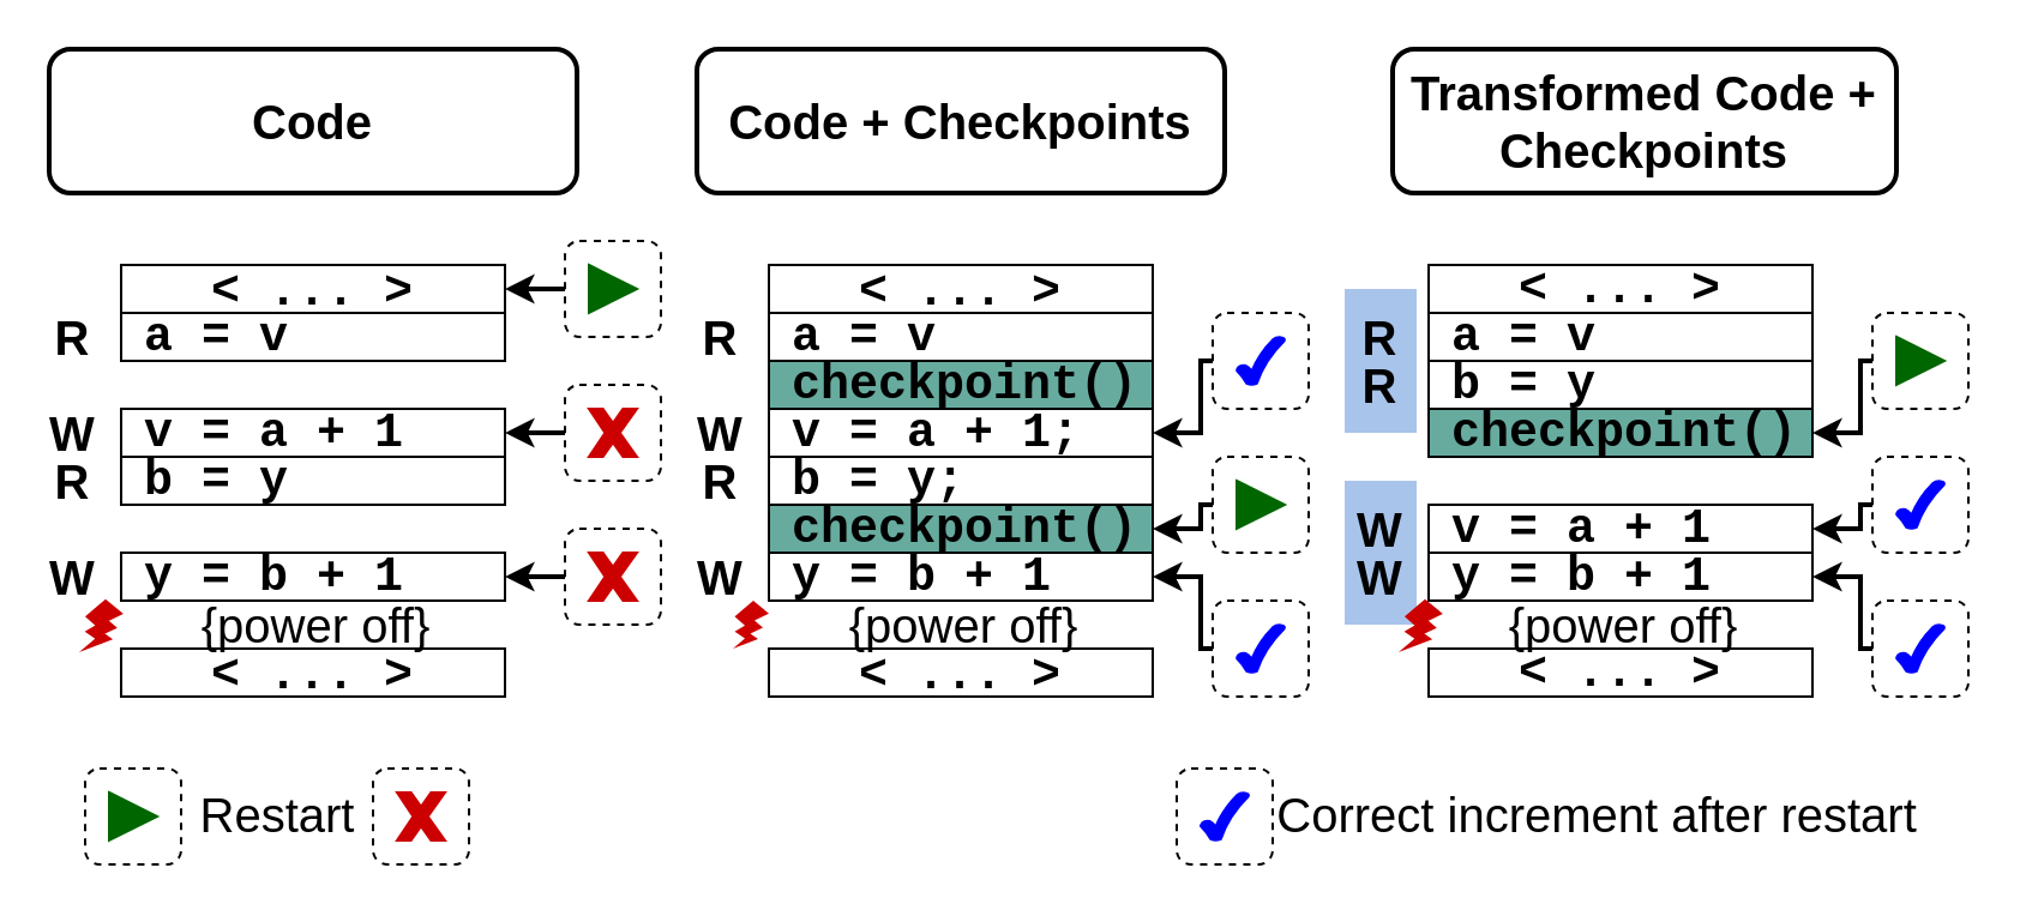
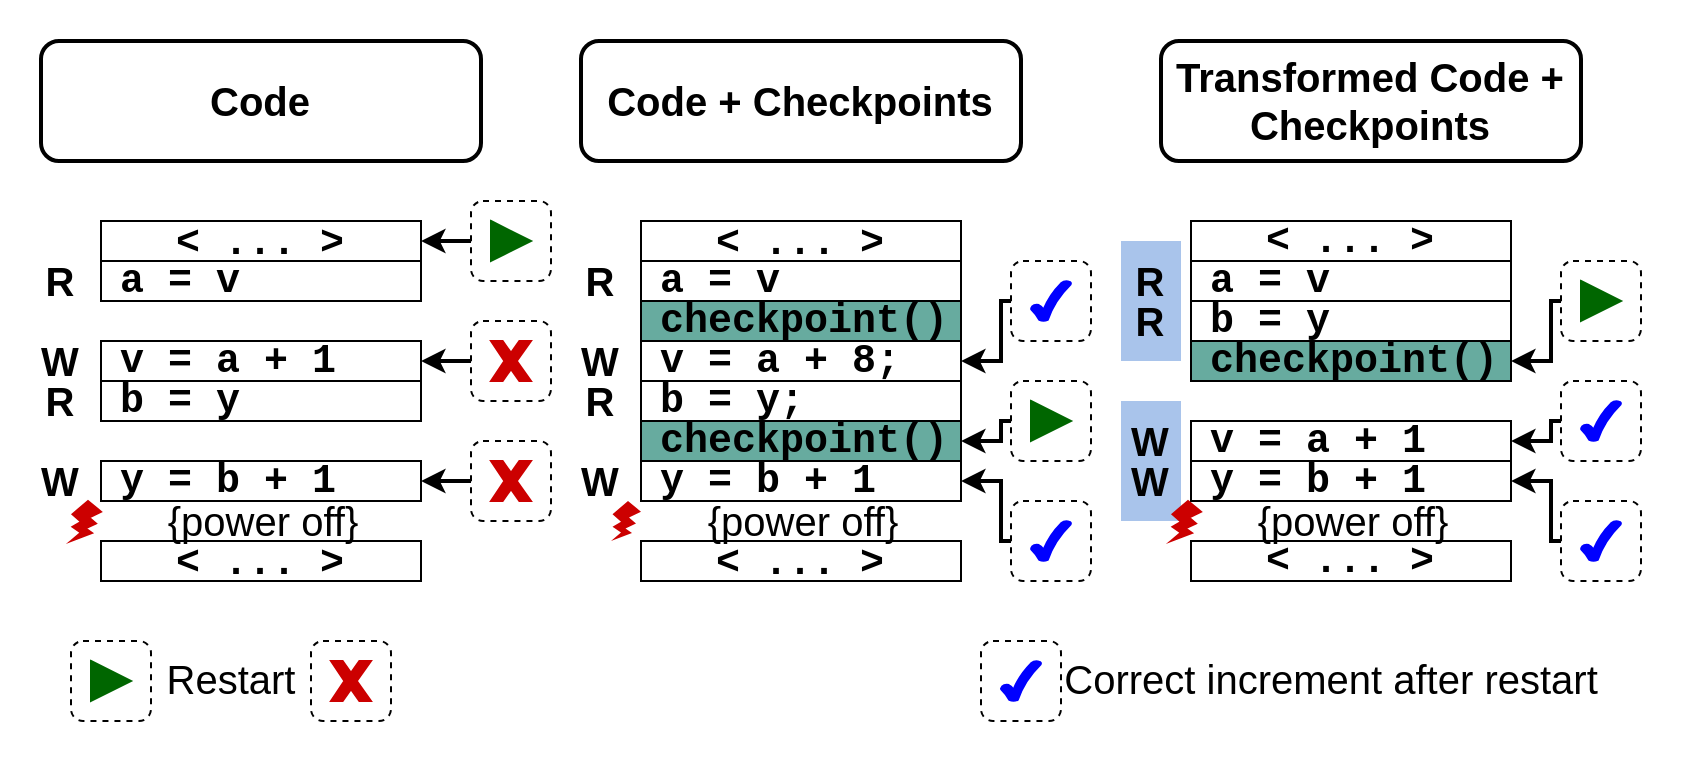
- <mxCell id="22" value="v = a + 1;" style="text;whiteSpace=wrap;html=1;fontSize=20;fontColor=#000000;verticalAlign=middle;spacing=0;spacingLeft=10;fontFamily=Courier New;fontStyle=1;strokeColor=#000000;" vertex="1" parent="1"><mxGeometry x="320" y="170" width="160" height="20" as="geometry" /></mxCell>
+ <mxCell id="22" value="v = a + 8;" style="text;whiteSpace=wrap;html=1;fontSize=20;fontColor=#000000;verticalAlign=middle;spacing=0;spacingLeft=10;fontFamily=Courier New;fontStyle=1;strokeColor=#000000;" vertex="1" parent="1"><mxGeometry x="320" y="170" width="160" height="20" as="geometry" /></mxCell>
